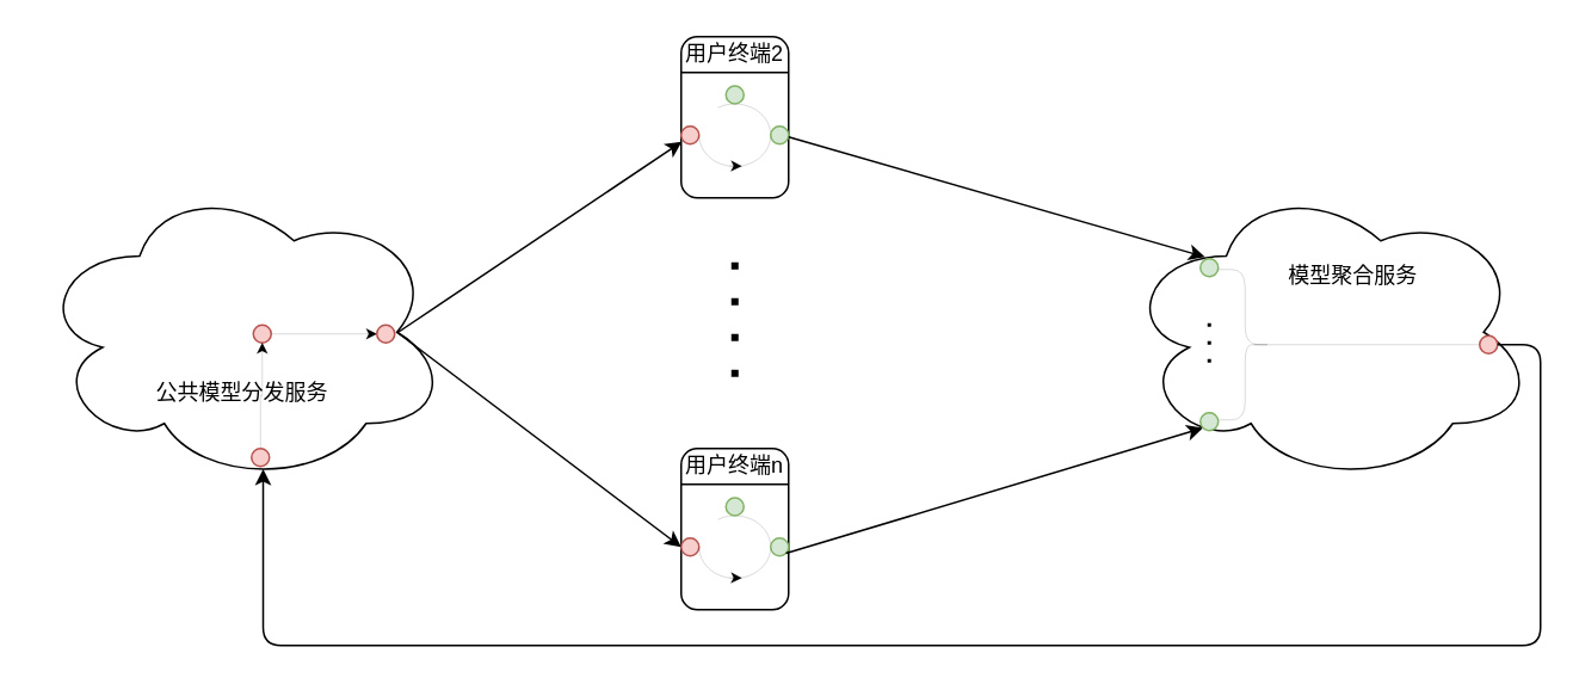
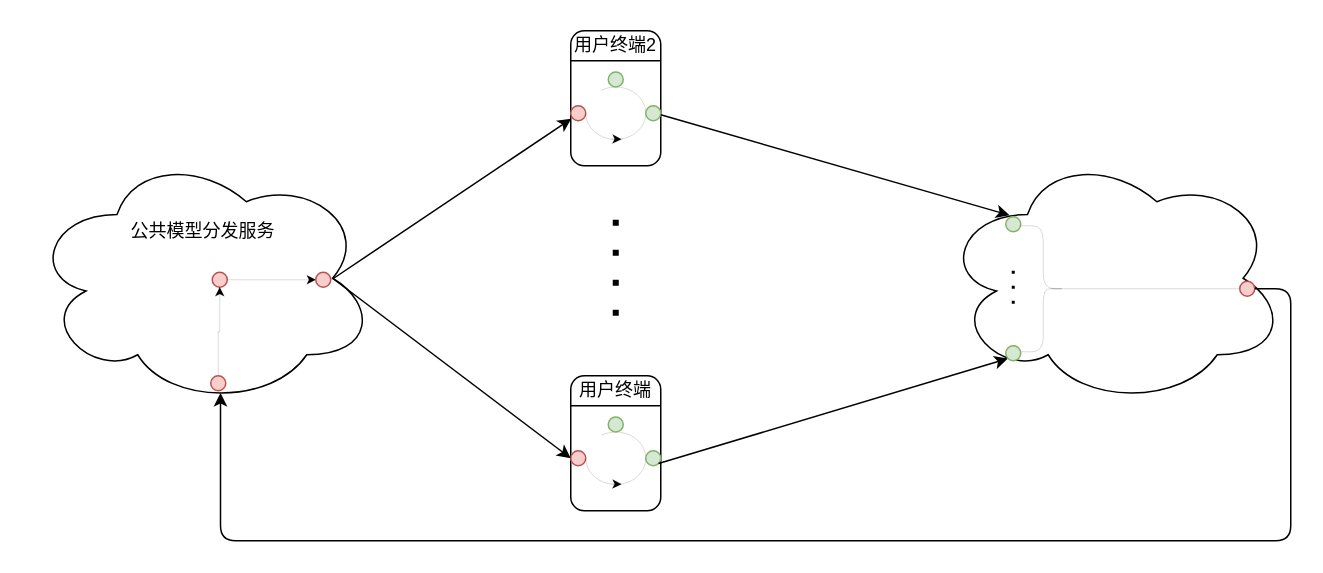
- <mxCell id="28" value="模型聚合服务" style="text;html=1;align=center;verticalAlign=middle;resizable=0;points=[];autosize=1;strokeColor=none;" vertex="1" parent="1"><mxGeometry x="710" y="144" width="90" height="20" as="geometry" /></mxCell>
- <mxCell id="27" value="公共模型分发服务" style="text;html=1;strokeColor=none;fillColor=none;align=center;verticalAlign=middle;whiteSpace=wrap;rounded=0;dashed=1;" vertex="1" parent="1"><mxGeometry x="80" y="209" width="110" height="20" as="geometry" /></mxCell>
+ <mxCell id="27" value="公共模型分发服务" style="text;html=1;strokeColor=none;fillColor=none;align=center;verticalAlign=middle;whiteSpace=wrap;rounded=0;dashed=1;" vertex="1" parent="1"><mxGeometry x="80" y="144" width="110" height="20" as="geometry" /></mxCell>
- <mxCell id="13" value="用户终端n" style="text;html=1;strokeColor=none;fillColor=none;align=center;verticalAlign=middle;whiteSpace=wrap;rounded=0;" vertex="1" parent="1"><mxGeometry x="380" y="250" width="60" height="20" as="geometry" /></mxCell>
+ <mxCell id="13" value="用户终端" style="text;html=1;strokeColor=none;fillColor=none;align=center;verticalAlign=middle;whiteSpace=wrap;rounded=0;" vertex="1" parent="1"><mxGeometry x="380" y="250" width="60" height="20" as="geometry" /></mxCell>
